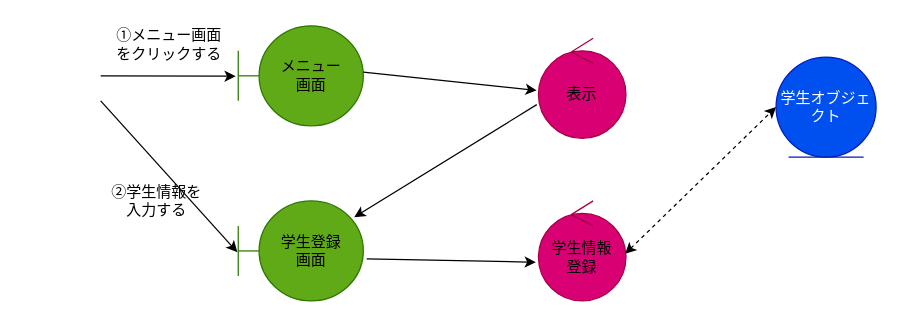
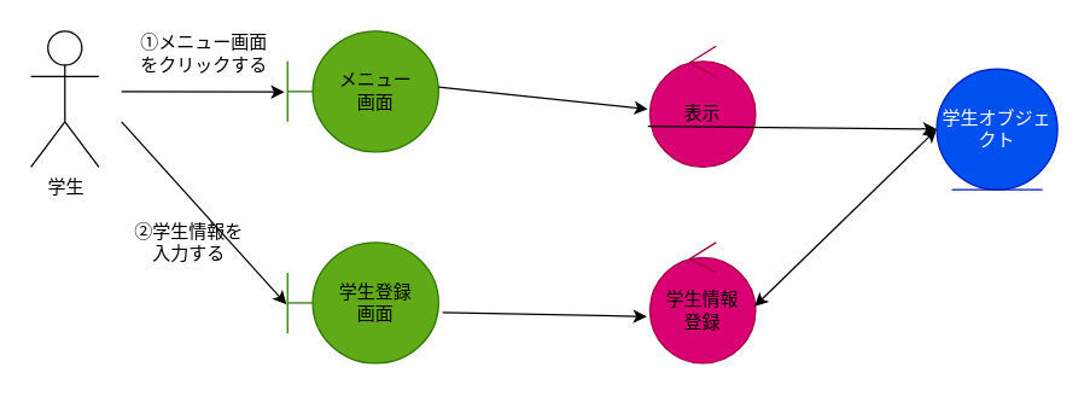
+ <mxCell id="3" value="学生" style="shape=umlActor;verticalLabelPosition=bottom;verticalAlign=top;html=1;" vertex="1" parent="1"><mxGeometry x="20" y="20" width="45" height="90" as="geometry" /></mxCell>
- <mxCell id="10" value="" style="endArrow=classic;html=1;rounded=0;entryX=0.927;entryY=0.163;entryDx=0;entryDy=0;entryPerimeter=0;exitX=-0.019;exitY=0.663;exitDx=0;exitDy=0;exitPerimeter=0;" edge="1" parent="1" source="7" target="4"><mxGeometry width="50" height="50" relative="1" as="geometry"><mxPoint x="420" y="80" as="sourcePoint" /><mxPoint x="559" y="85" as="targetPoint" /></mxGeometry></mxCell>
+ <mxCell id="10" value="" style="endArrow=classic;html=1;rounded=0;exitX=-0.019;exitY=0.663;exitDx=0;exitDy=0;exitPerimeter=0;" edge="1" parent="1" source="7" target="12"><mxGeometry width="50" height="50" relative="1" as="geometry"><mxPoint x="420" y="80" as="sourcePoint" /><mxPoint x="559" y="85" as="targetPoint" /></mxGeometry></mxCell>
- <mxCell id="13" value="" style="endArrow=classic;startArrow=classic;html=1;rounded=0;entryX=0;entryY=0.5;entryDx=0;entryDy=0;exitX=0.99;exitY=0.529;exitDx=0;exitDy=0;exitPerimeter=0;dashed=1;" edge="1" parent="1" source="8" target="12"><mxGeometry width="50" height="50" relative="1" as="geometry"><mxPoint x="440" y="230" as="sourcePoint" /><mxPoint x="490" y="180" as="targetPoint" /></mxGeometry></mxCell>
+ <mxCell id="13" value="" style="endArrow=classic;startArrow=classic;html=1;rounded=0;entryX=0;entryY=0.5;entryDx=0;entryDy=0;exitX=0.99;exitY=0.529;exitDx=0;exitDy=0;exitPerimeter=0;" edge="1" parent="1" source="8" target="12"><mxGeometry width="50" height="50" relative="1" as="geometry"><mxPoint x="440" y="230" as="sourcePoint" /><mxPoint x="490" y="180" as="targetPoint" /></mxGeometry></mxCell>
